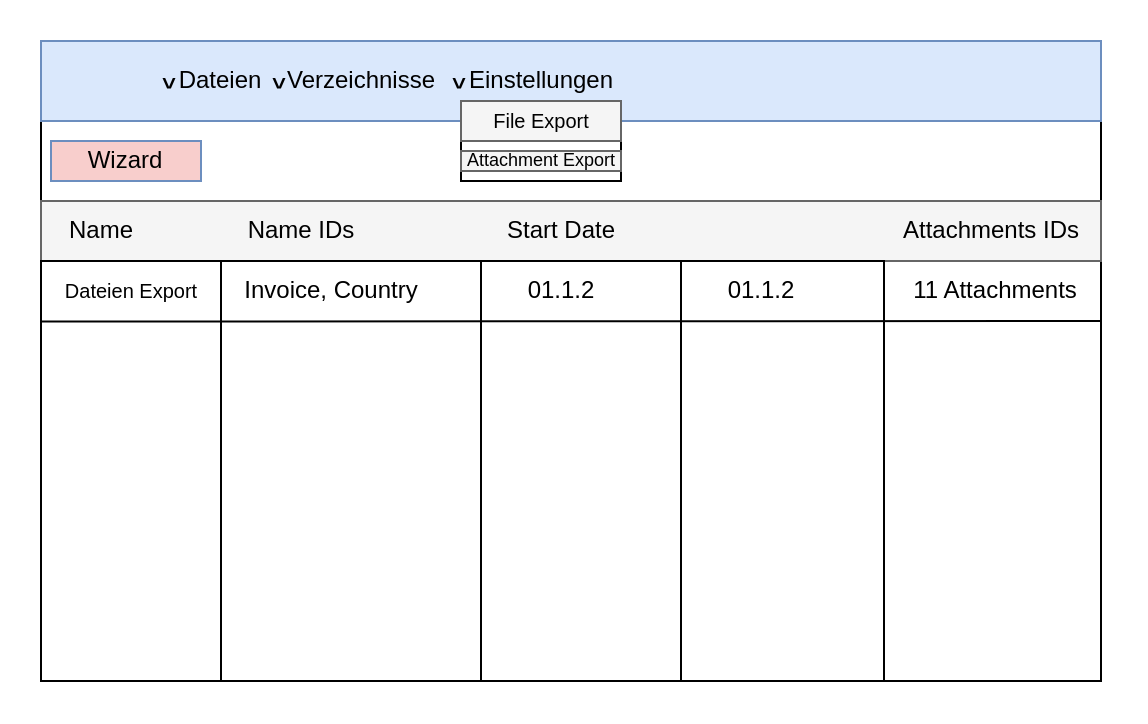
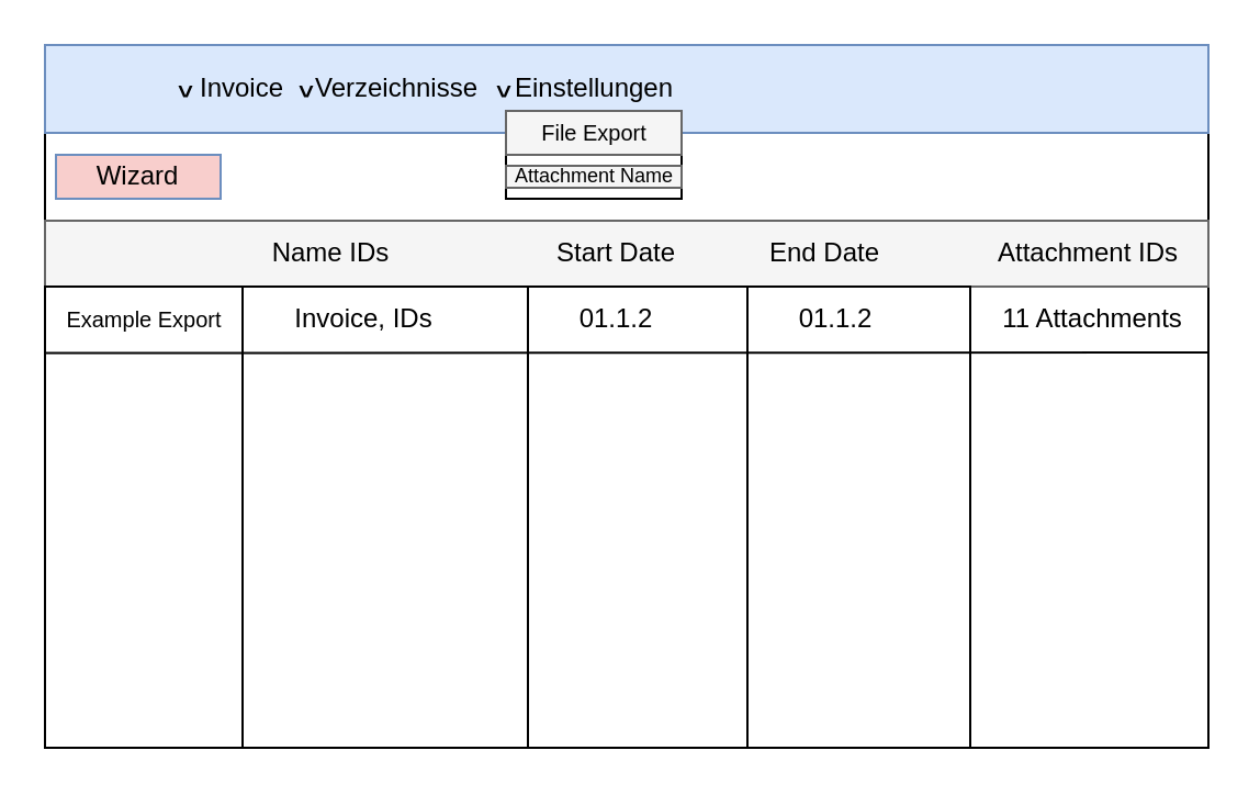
- <mxCell id="5" value="Dateien" style="text;strokeColor=none;align=center;fillColor=none;html=1;verticalAlign=middle;whiteSpace=wrap;rounded=0;" vertex="1" parent="1"><mxGeometry x="80" y="25" width="60" height="30" as="geometry" /></mxCell>
+ <mxCell id="5" value="Invoice" style="text;strokeColor=none;align=center;fillColor=none;html=1;verticalAlign=middle;whiteSpace=wrap;rounded=0;" vertex="1" parent="1"><mxGeometry x="80" y="25" width="60" height="30" as="geometry" /></mxCell>
- <mxCell id="14" value="&lt;span&gt;Attachment Export&lt;/span&gt;" style="text;html=1;align=center;verticalAlign=middle;resizable=0;points=[];autosize=1;strokeColor=none;fillColor=none;fontSize=9;" vertex="1" parent="1"><mxGeometry x="220" y="70" width="100" height="20" as="geometry" /></mxCell>
+ <mxCell id="14" value="&lt;span&gt;Attachment Name&lt;/span&gt;" style="text;html=1;align=center;verticalAlign=middle;resizable=0;points=[];autosize=1;strokeColor=none;fillColor=none;fontSize=9;" vertex="1" parent="1"><mxGeometry x="220" y="70" width="100" height="20" as="geometry" /></mxCell>
- <mxCell id="17" value="Name" style="text;html=1;align=center;verticalAlign=middle;resizable=0;points=[];autosize=1;strokeColor=none;fillColor=none;" vertex="1" parent="1"><mxGeometry x="20" y="100" width="60" height="30" as="geometry" /></mxCell>
+ <mxCell id="19" value="End Date" style="text;html=1;align=center;verticalAlign=middle;resizable=0;points=[];autosize=1;strokeColor=none;fillColor=none;" vertex="1" parent="1"><mxGeometry x="340" y="100" width="70" height="30" as="geometry" /></mxCell>
- <mxCell id="21" value="Attachments IDs" style="text;html=1;align=center;verticalAlign=middle;resizable=0;points=[];autosize=1;strokeColor=none;fillColor=none;" vertex="1" parent="1"><mxGeometry x="440" y="100" width="110" height="30" as="geometry" /></mxCell>
+ <mxCell id="21" value="Attachment IDs" style="text;html=1;align=center;verticalAlign=middle;resizable=0;points=[];autosize=1;strokeColor=none;fillColor=none;" vertex="1" parent="1"><mxGeometry x="440" y="100" width="110" height="30" as="geometry" /></mxCell>
- <mxCell id="23" value="Dateien Export" style="text;html=1;align=center;verticalAlign=middle;resizable=0;points=[];autosize=1;strokeColor=none;fillColor=none;fontSize=10;" vertex="1" parent="1"><mxGeometry x="20" y="130" width="90" height="30" as="geometry" /></mxCell>
+ <mxCell id="23" value="Example Export" style="text;html=1;align=center;verticalAlign=middle;resizable=0;points=[];autosize=1;strokeColor=none;fillColor=none;fontSize=10;" vertex="1" parent="1"><mxGeometry x="20" y="130" width="90" height="30" as="geometry" /></mxCell>
- <mxCell id="26" value="Invoice, Country" style="text;html=1;align=center;verticalAlign=middle;resizable=0;points=[];autosize=1;strokeColor=none;fillColor=none;" vertex="1" parent="1"><mxGeometry x="110" y="130" width="110" height="30" as="geometry" /></mxCell>
+ <mxCell id="26" value="Invoice, IDs" style="text;html=1;align=center;verticalAlign=middle;resizable=0;points=[];autosize=1;strokeColor=none;fillColor=none;" vertex="1" parent="1"><mxGeometry x="110" y="130" width="110" height="30" as="geometry" /></mxCell>
